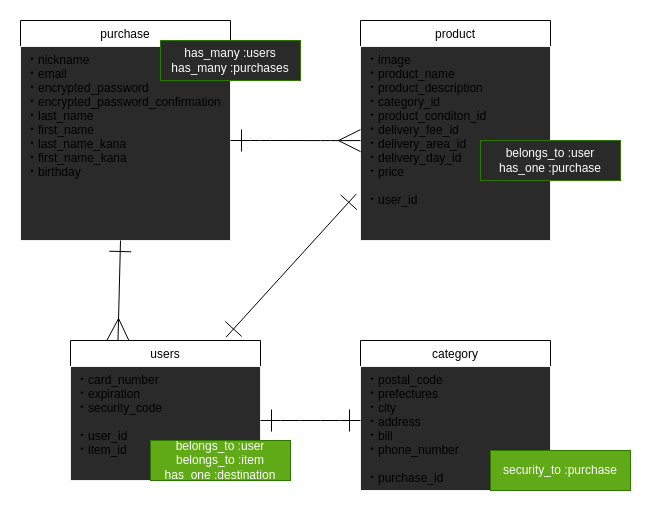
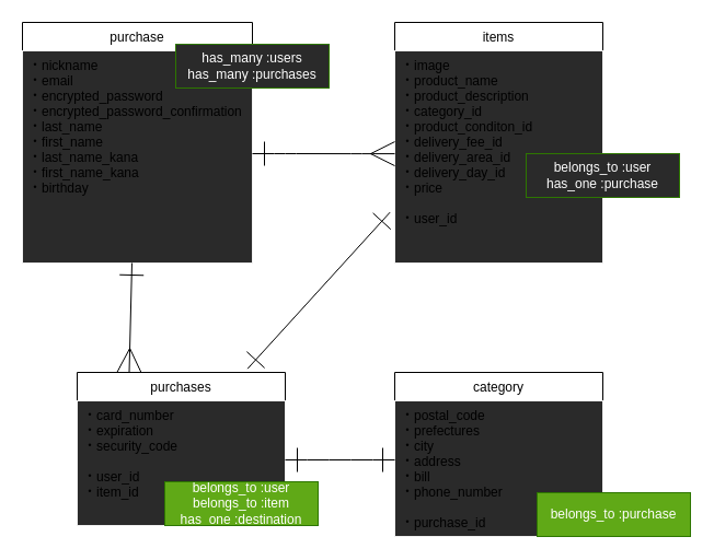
- <mxCell id="5" value="product" style="swimlane;fontStyle=0;childLayout=stackLayout;horizontal=1;startSize=26;fillColor=none;horizontalStack=0;resizeParent=1;resizeParentMax=0;resizeLast=0;collapsible=1;marginBottom=0;" parent="1" vertex="1"><mxGeometry x="360" y="20" width="190" height="220" as="geometry"><mxRectangle x="10" y="40" width="60" height="26" as="alternateBounds" /></mxGeometry></mxCell>
+ <mxCell id="5" value="items" style="swimlane;fontStyle=0;childLayout=stackLayout;horizontal=1;startSize=26;fillColor=none;horizontalStack=0;resizeParent=1;resizeParentMax=0;resizeLast=0;collapsible=1;marginBottom=0;" parent="1" vertex="1"><mxGeometry x="360" y="20" width="190" height="220" as="geometry"><mxRectangle x="10" y="40" width="60" height="26" as="alternateBounds" /></mxGeometry></mxCell>
- <mxCell id="7" value="users" style="swimlane;fontStyle=0;childLayout=stackLayout;horizontal=1;startSize=26;fillColor=none;horizontalStack=0;resizeParent=1;resizeParentMax=0;resizeLast=0;collapsible=1;marginBottom=0;" parent="1" vertex="1"><mxGeometry x="70" y="340" width="190" height="140" as="geometry"><mxRectangle x="10" y="40" width="60" height="26" as="alternateBounds" /></mxGeometry></mxCell>
+ <mxCell id="7" value="purchases" style="swimlane;fontStyle=0;childLayout=stackLayout;horizontal=1;startSize=26;fillColor=none;horizontalStack=0;resizeParent=1;resizeParentMax=0;resizeLast=0;collapsible=1;marginBottom=0;" parent="1" vertex="1"><mxGeometry x="70" y="340" width="190" height="140" as="geometry"><mxRectangle x="10" y="40" width="60" height="26" as="alternateBounds" /></mxGeometry></mxCell>
- <mxCell id="17" value="security_to :purchase" style="whiteSpace=wrap;html=1;align=center;rounded=0;strokeColor=#2D7600;fillColor=#60a917;fontColor=#ffffff;" parent="1" vertex="1"><mxGeometry x="490" y="450" width="140" height="40" as="geometry" /></mxCell>
+ <mxCell id="17" value="belongs_to :purchase" style="whiteSpace=wrap;html=1;align=center;rounded=0;strokeColor=#2D7600;fillColor=#60a917;fontColor=#ffffff;" parent="1" vertex="1"><mxGeometry x="490" y="450" width="140" height="40" as="geometry" /></mxCell>
